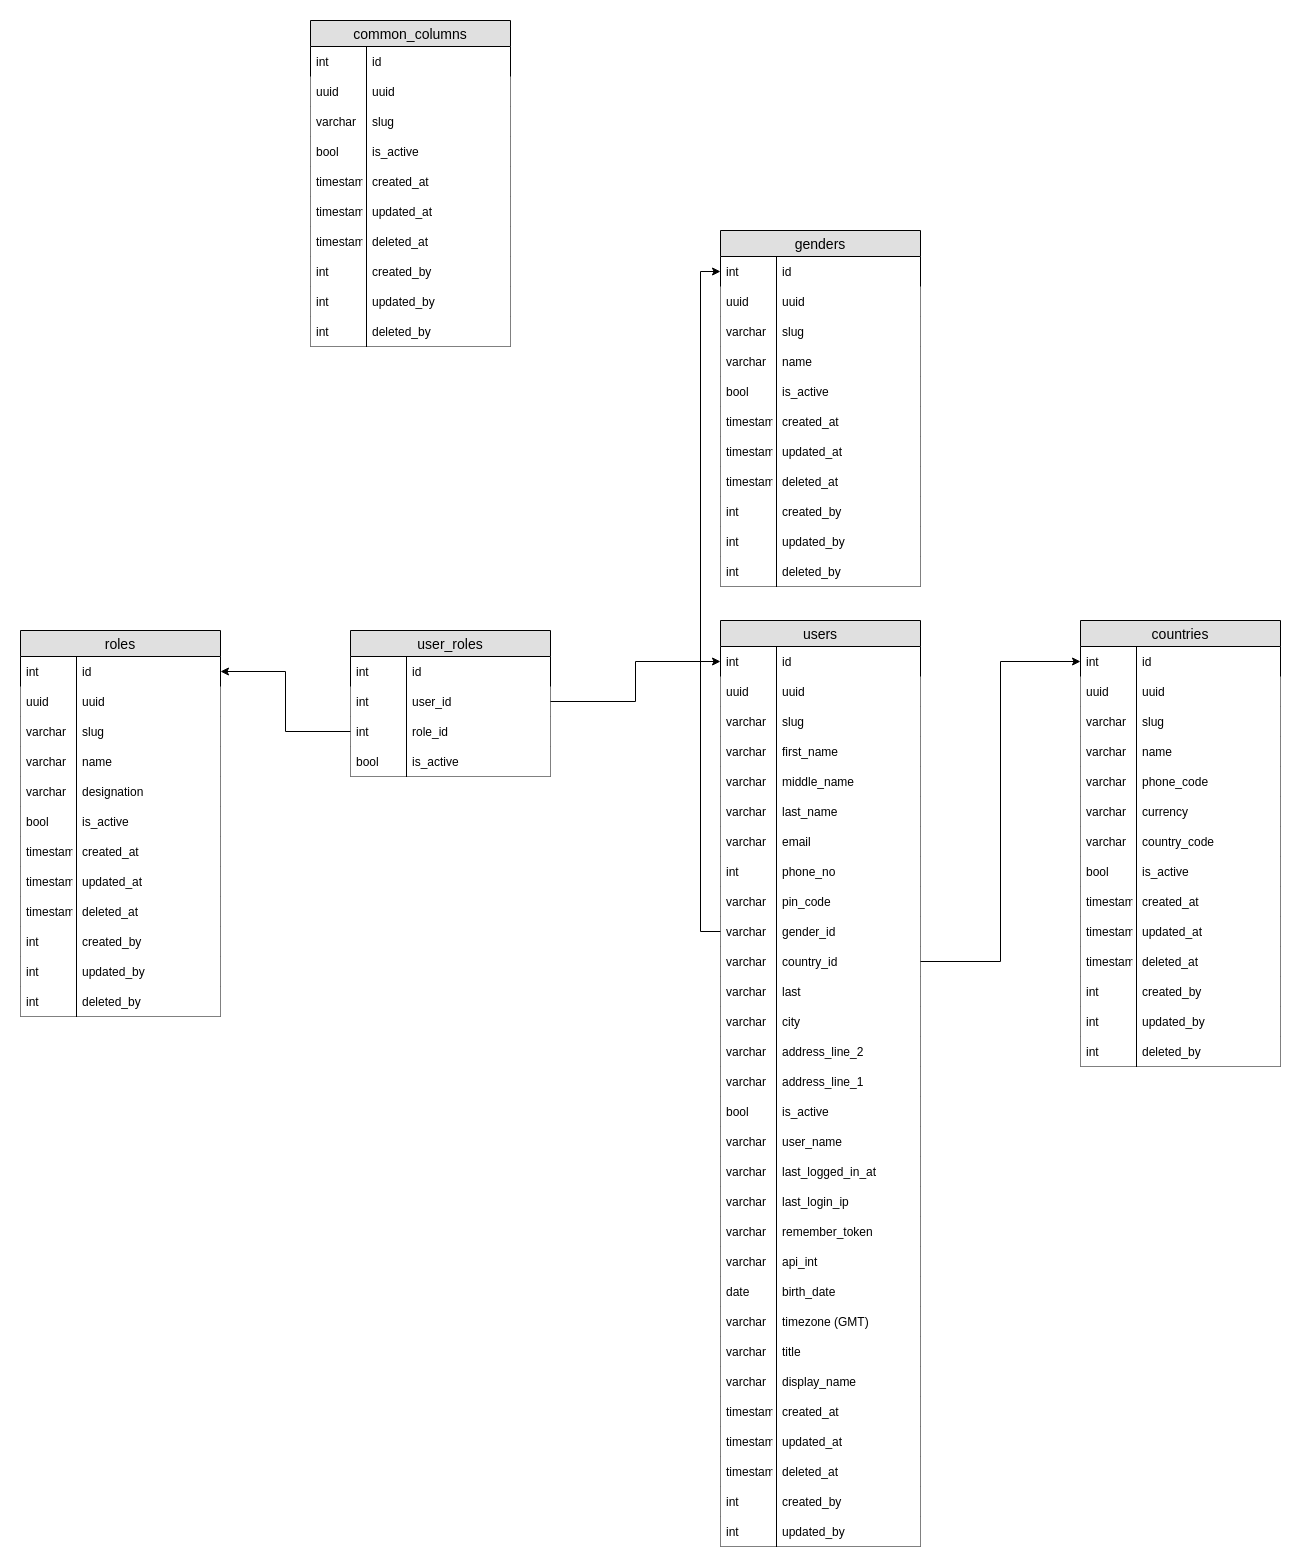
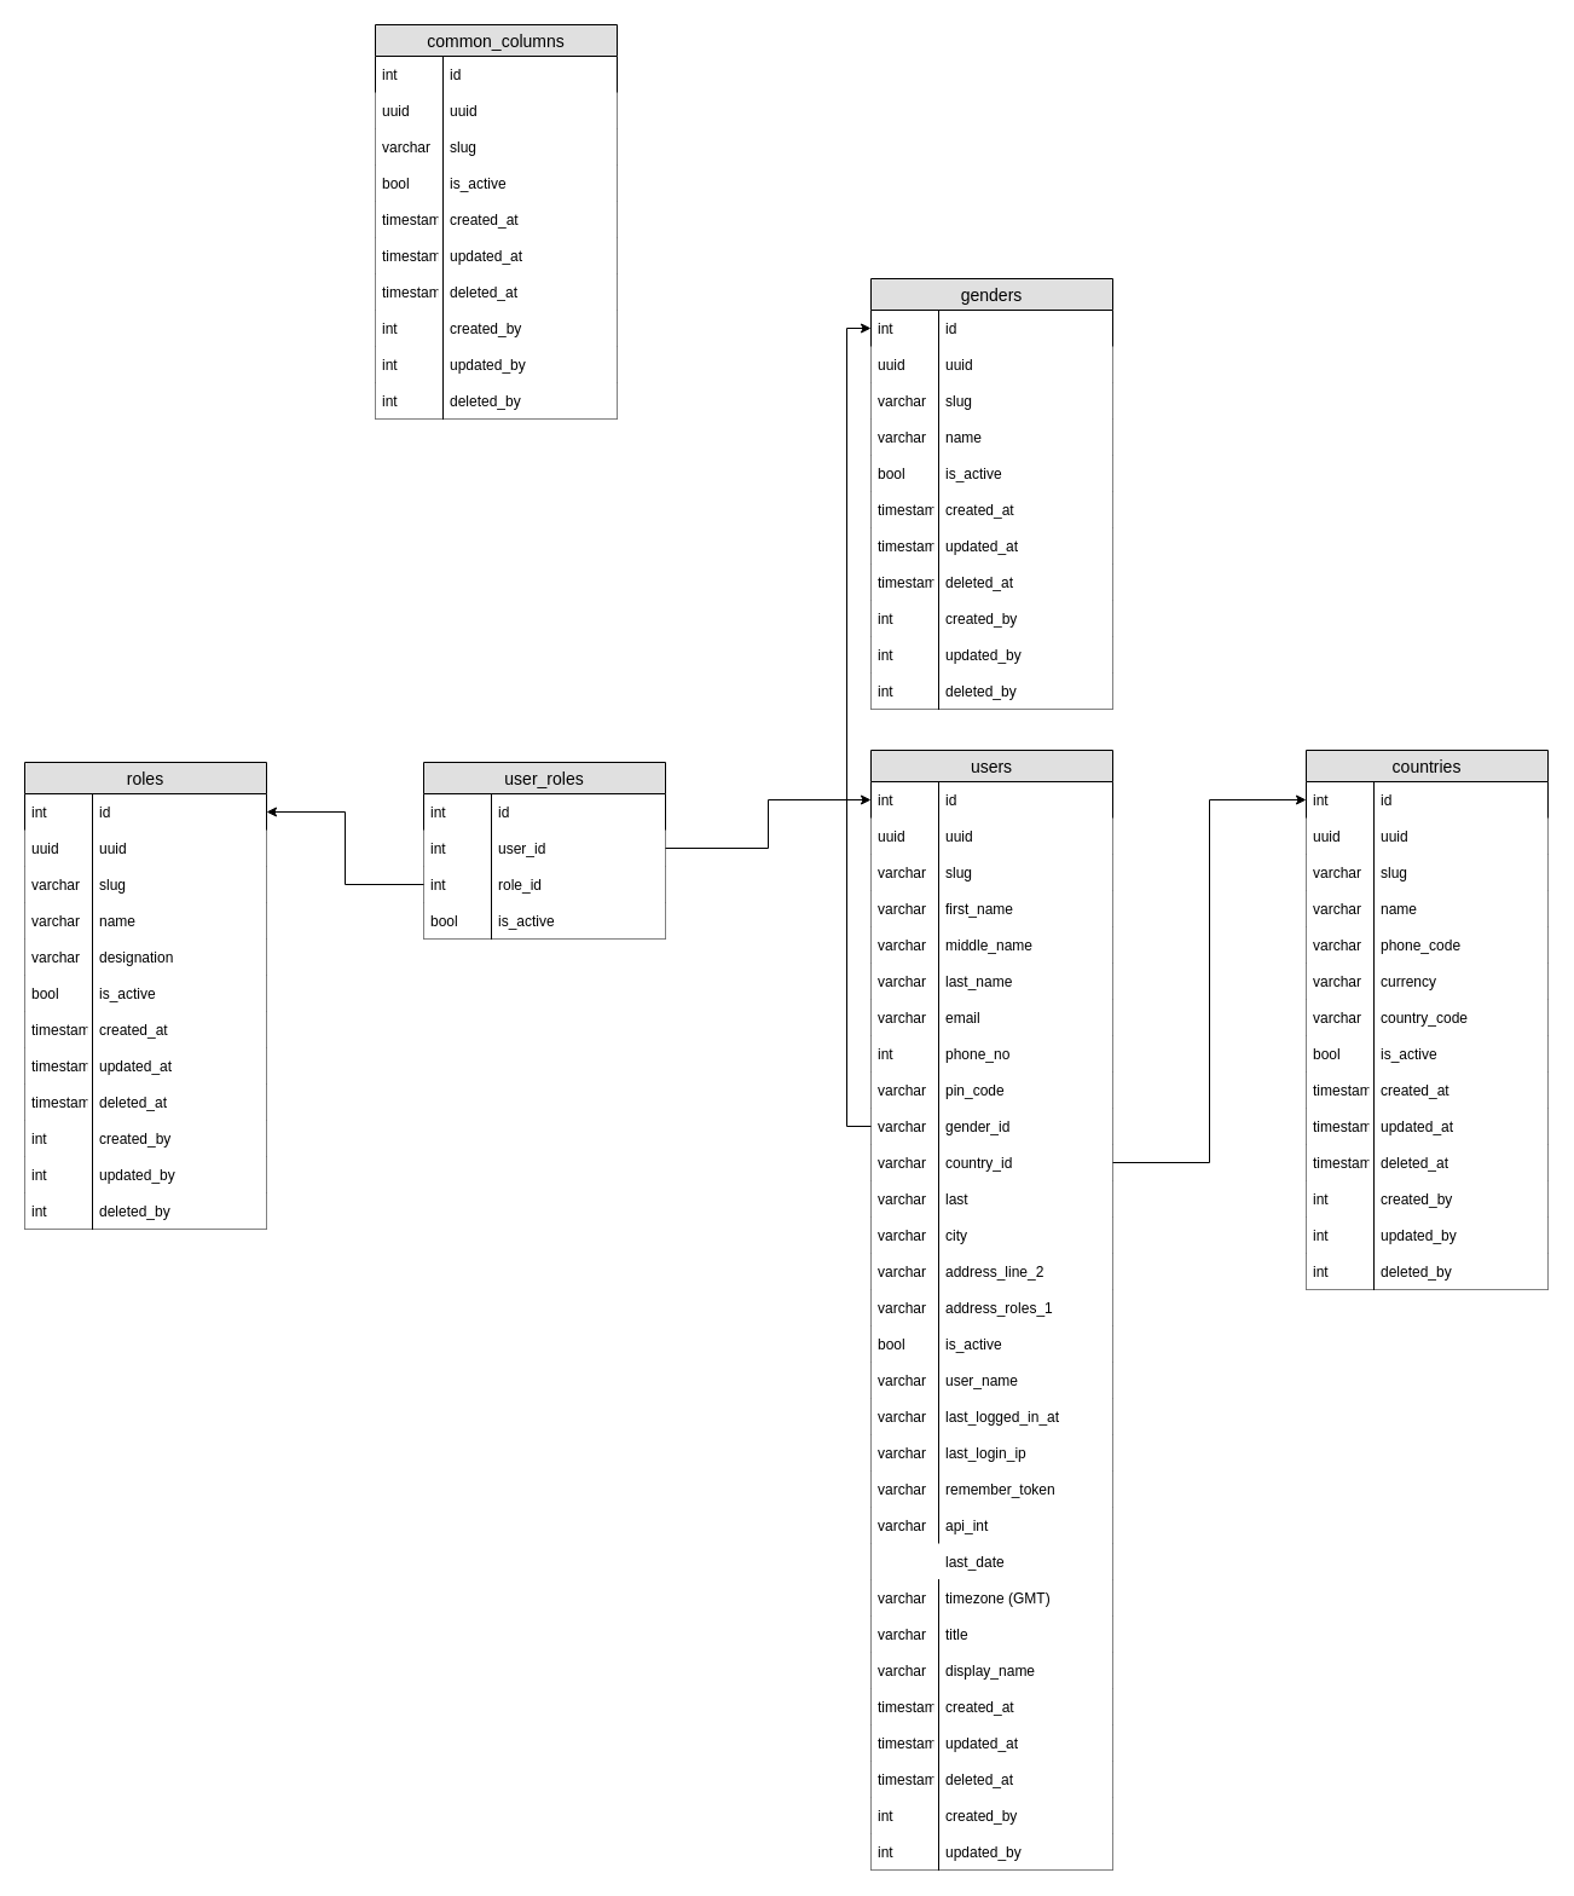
- <mxCell id="52" value="address_line_1" style="shape=partialRectangle;top=0;left=0;right=0;bottom=1;align=left;verticalAlign=middle;fillColor=#FFFFFF;spacingLeft=60;spacingRight=4;overflow=hidden;rotatable=0;points=[[0,0.5],[1,0.5]];portConstraint=eastwest;dropTarget=0;fontStyle=0;fontSize=12;strokeColor=none;" vertex="1" parent="23"><mxGeometry y="446" width="200" height="30" as="geometry" /></mxCell>
+ <mxCell id="52" value="address_roles_1" style="shape=partialRectangle;top=0;left=0;right=0;bottom=1;align=left;verticalAlign=middle;fillColor=#FFFFFF;spacingLeft=60;spacingRight=4;overflow=hidden;rotatable=0;points=[[0,0.5],[1,0.5]];portConstraint=eastwest;dropTarget=0;fontStyle=0;fontSize=12;strokeColor=none;" vertex="1" parent="23"><mxGeometry y="446" width="200" height="30" as="geometry" /></mxCell>
- <mxCell id="67" value="date" style="shape=partialRectangle;fontStyle=0;top=0;left=0;bottom=0;fillColor=none;align=left;verticalAlign=middle;spacingLeft=4;spacingRight=4;overflow=hidden;rotatable=0;points=[];portConstraint=eastwest;part=1;fontSize=12;" vertex="1" connectable="0" parent="66"><mxGeometry width="56" height="30" as="geometry" /></mxCell>
- <mxCell id="66" value="birth_date" style="shape=partialRectangle;top=0;left=0;right=0;bottom=1;align=left;verticalAlign=middle;fillColor=#FFFFFF;spacingLeft=60;spacingRight=4;overflow=hidden;rotatable=0;points=[[0,0.5],[1,0.5]];portConstraint=eastwest;dropTarget=0;fontStyle=0;fontSize=12;strokeColor=none;" vertex="1" parent="23"><mxGeometry y="656" width="200" height="30" as="geometry" /></mxCell>
+ <mxCell id="66" value="last_date" style="shape=partialRectangle;top=0;left=0;right=0;bottom=1;align=left;verticalAlign=middle;fillColor=#FFFFFF;spacingLeft=60;spacingRight=4;overflow=hidden;rotatable=0;points=[[0,0.5],[1,0.5]];portConstraint=eastwest;dropTarget=0;fontStyle=0;fontSize=12;strokeColor=none;" vertex="1" parent="23"><mxGeometry y="656" width="200" height="30" as="geometry" /></mxCell>
